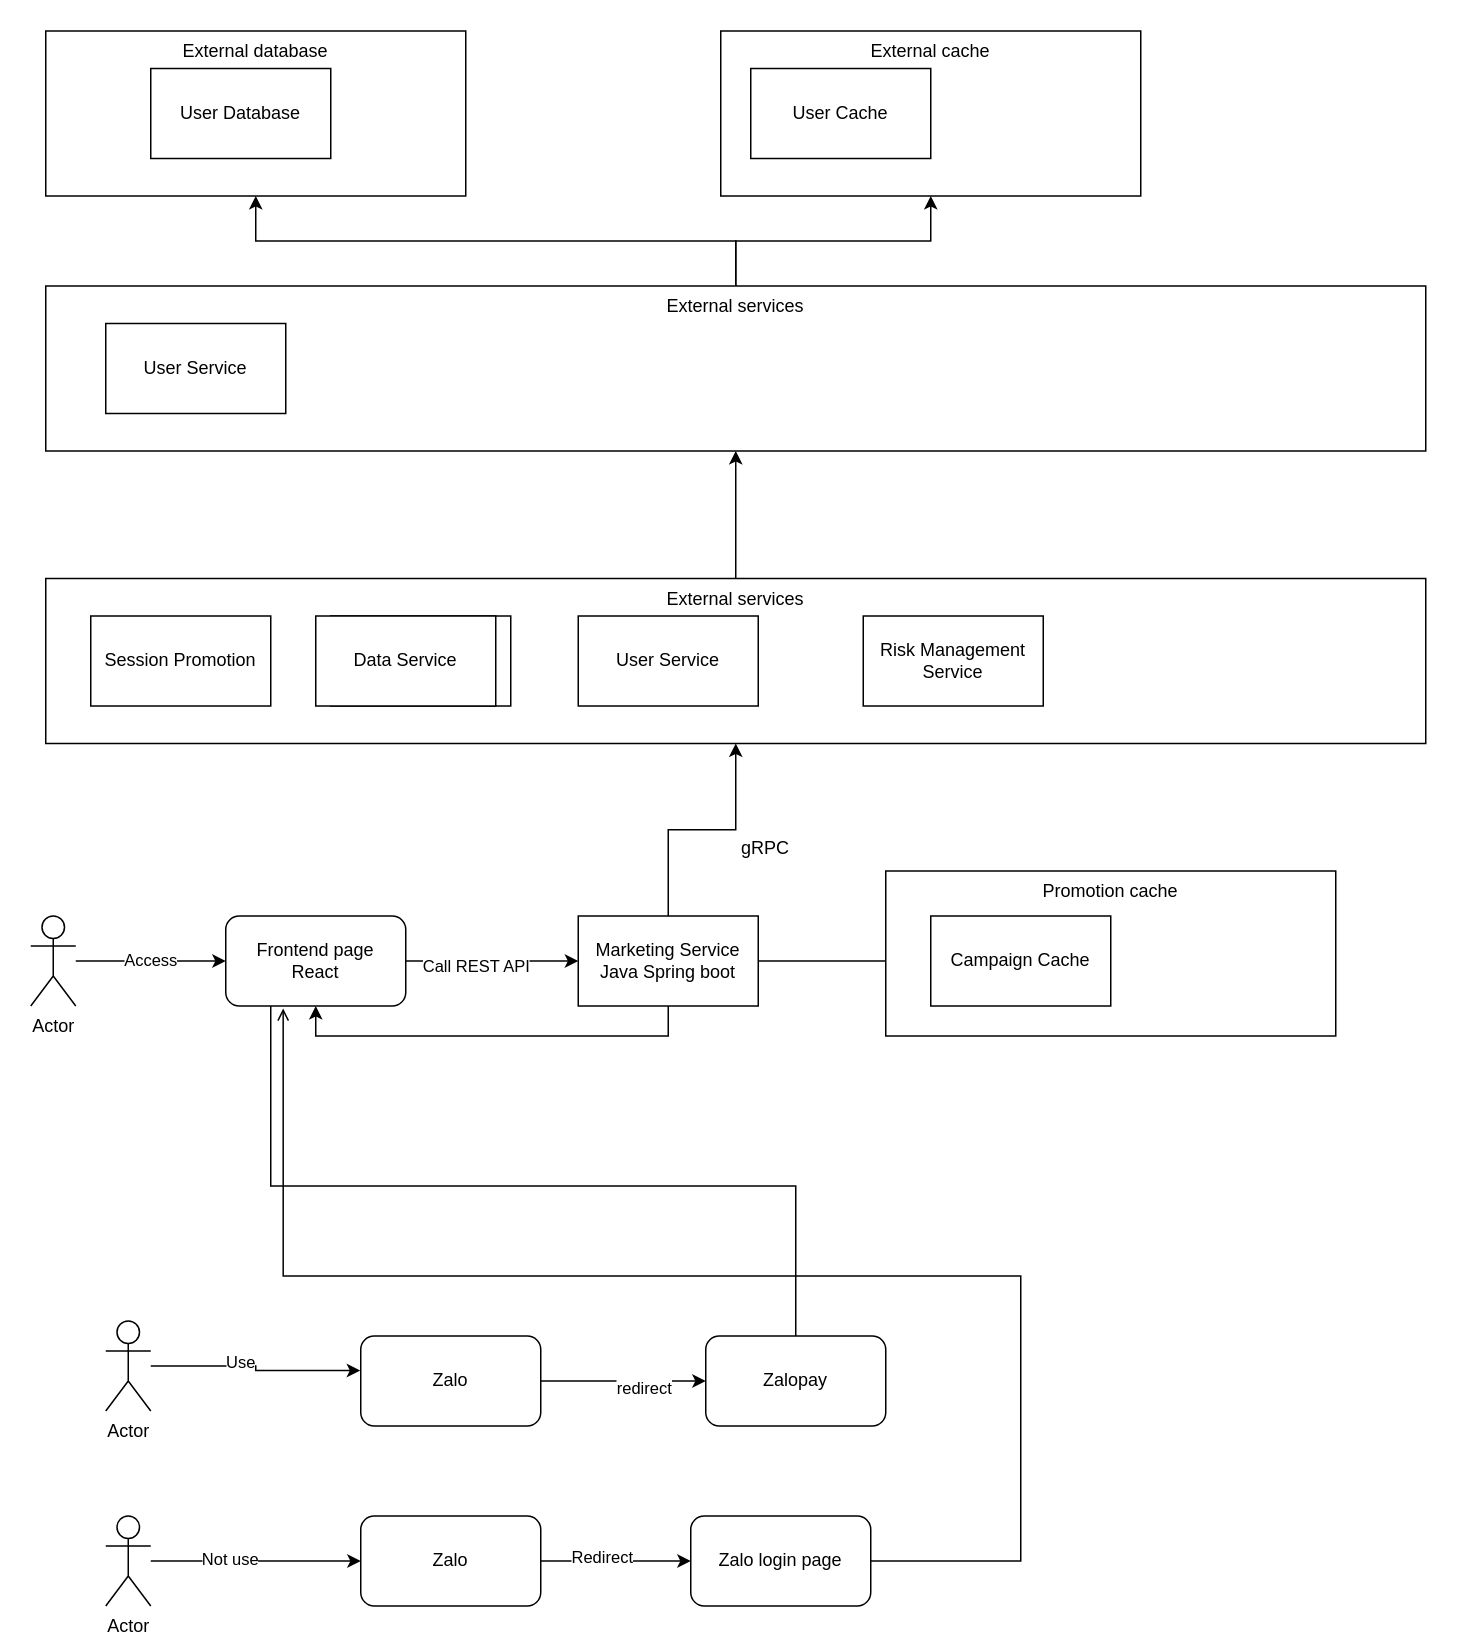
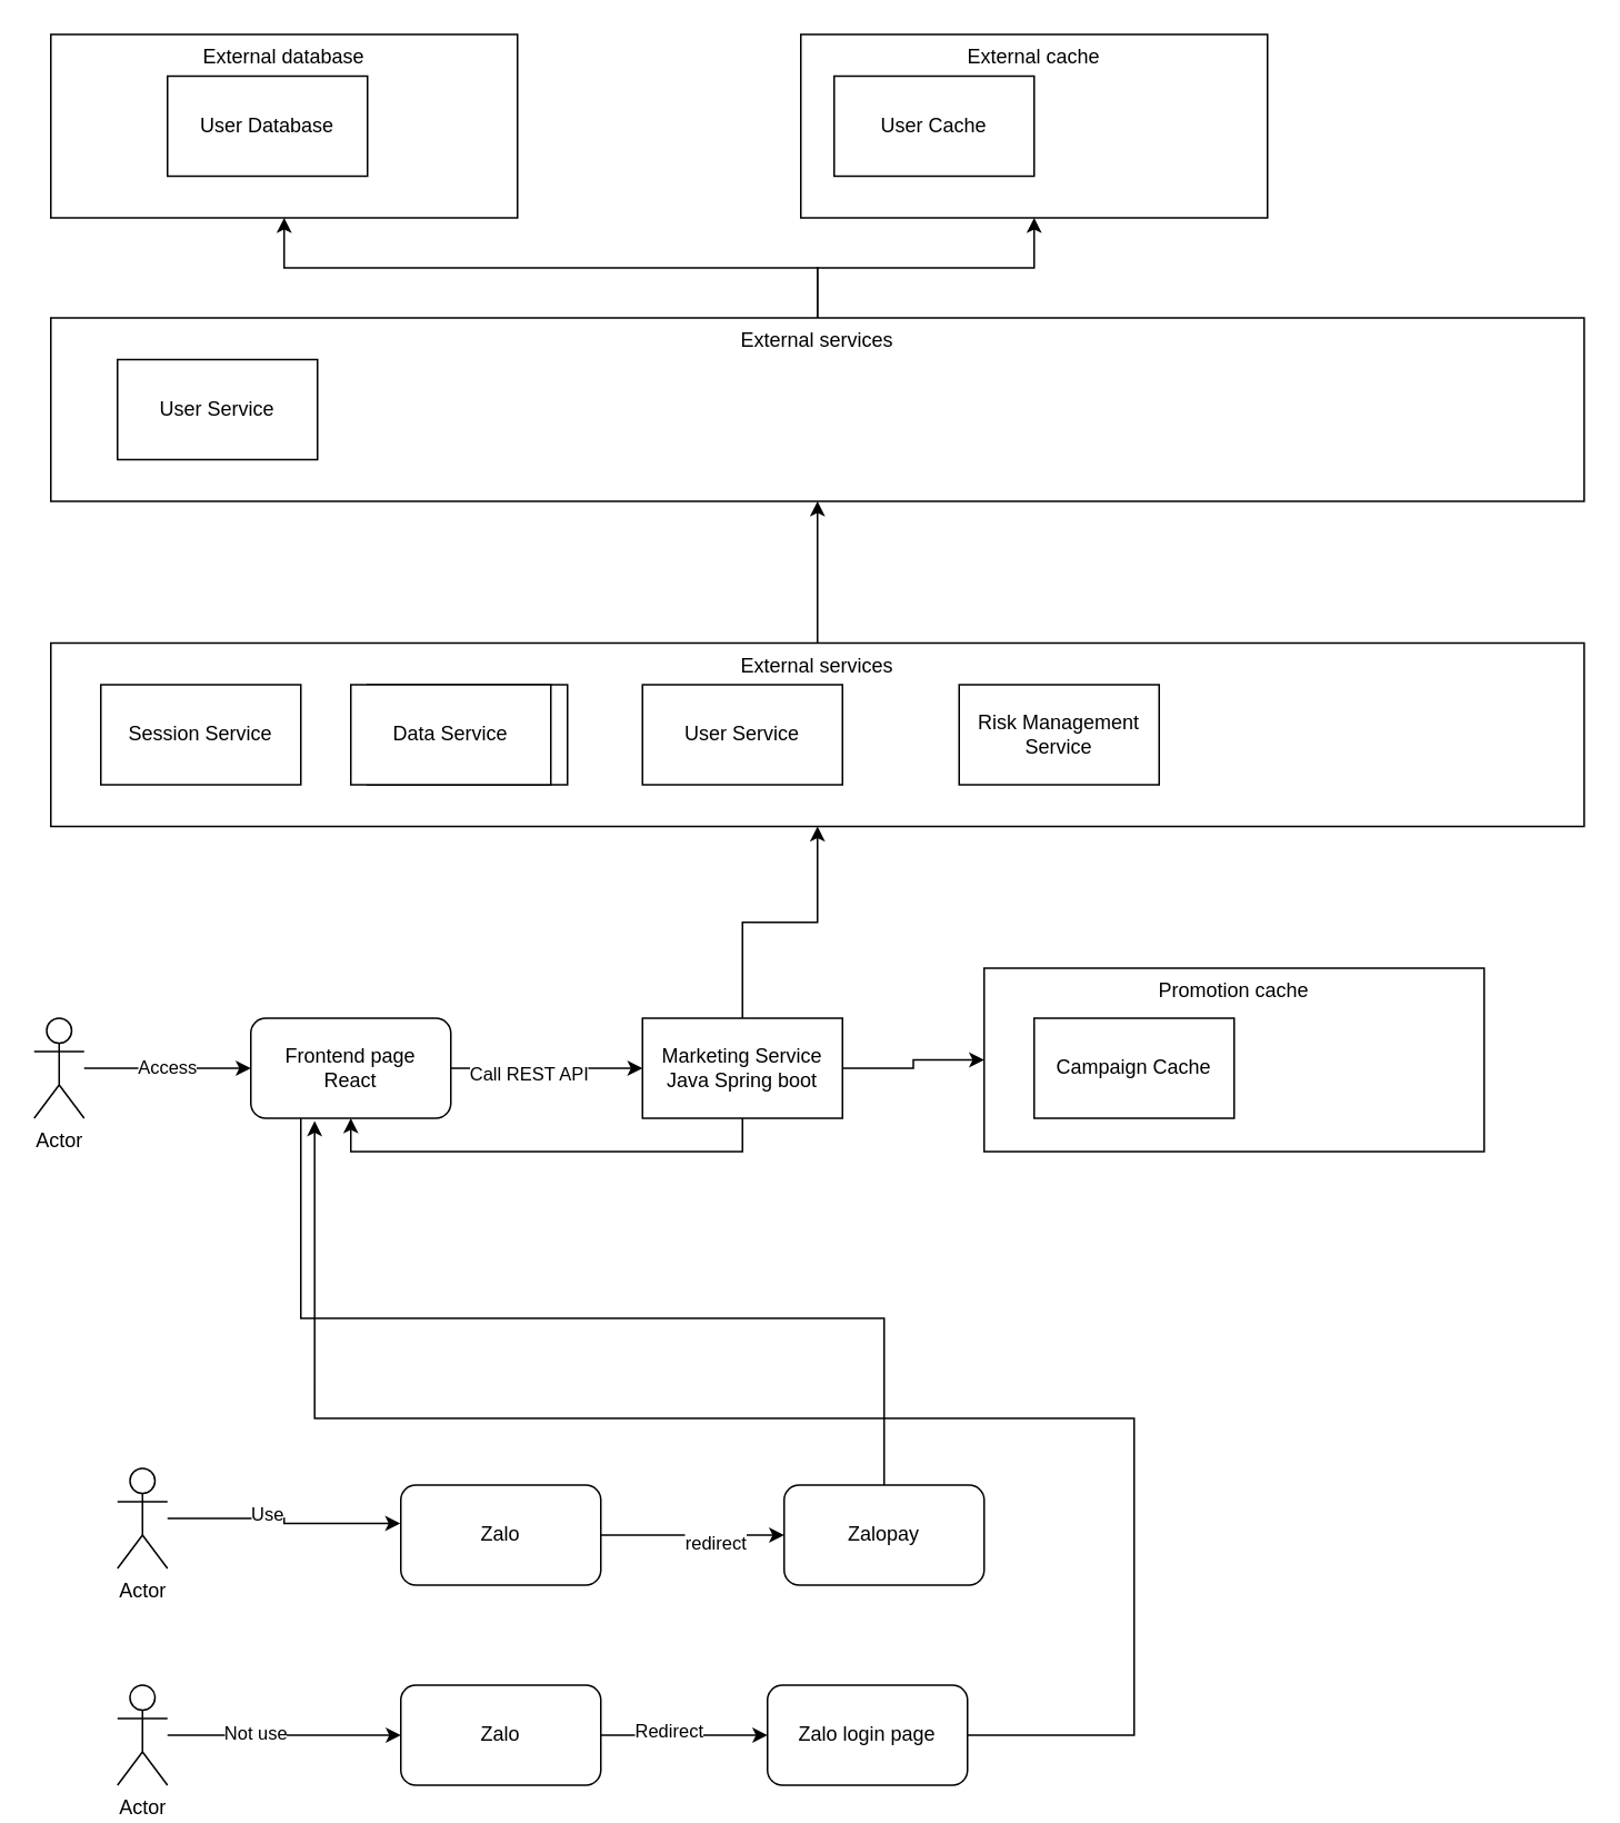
- <mxCell id="34" value="Session Promotion" style="rounded=0;whiteSpace=wrap;html=1;" vertex="1" parent="1"><mxGeometry x="60" y="410" width="120" height="60" as="geometry" /></mxCell>
+ <mxCell id="34" value="Session Service" style="rounded=0;whiteSpace=wrap;html=1;" vertex="1" parent="1"><mxGeometry x="60" y="410" width="120" height="60" as="geometry" /></mxCell>
- <mxCell id="16" value="gRPC" style="text;html=1;strokeColor=none;fillColor=none;align=center;verticalAlign=middle;whiteSpace=wrap;rounded=0;" vertex="1" parent="1"><mxGeometry x="480" y="550" width="60" height="30" as="geometry" /></mxCell>
- <mxCell id="6" value="" style="edgeStyle=orthogonalEdgeStyle;rounded=0;orthogonalLoop=1;jettySize=auto;html=1;" edge="1" parent="1" source="7" target="44"><mxGeometry relative="1" as="geometry" /></mxCell>
+ <mxCell id="6" value="" style="edgeStyle=orthogonalEdgeStyle;rounded=0;orthogonalLoop=1;jettySize=auto;html=1;" edge="1" parent="1" source="7" target="43"><mxGeometry relative="1" as="geometry" /></mxCell>
- <mxCell id="29" style="edgeStyle=orthogonalEdgeStyle;rounded=0;orthogonalLoop=1;jettySize=auto;html=1;entryX=0.319;entryY=1.028;entryDx=0;entryDy=0;entryPerimeter=0;endArrow=open;" edge="1" parent="1" source="30" target="13"><mxGeometry relative="1" as="geometry"><Array as="points"><mxPoint x="680" y="1040" /><mxPoint x="680" y="850" /><mxPoint x="188" y="850" /></Array></mxGeometry></mxCell>
+ <mxCell id="29" style="edgeStyle=orthogonalEdgeStyle;rounded=0;orthogonalLoop=1;jettySize=auto;html=1;entryX=0.319;entryY=1.028;entryDx=0;entryDy=0;entryPerimeter=0;" edge="1" parent="1" source="30" target="13"><mxGeometry relative="1" as="geometry"><Array as="points"><mxPoint x="680" y="1040" /><mxPoint x="680" y="850" /><mxPoint x="188" y="850" /></Array></mxGeometry></mxCell>
